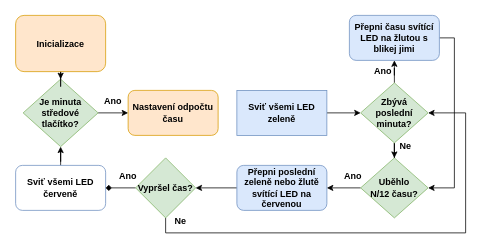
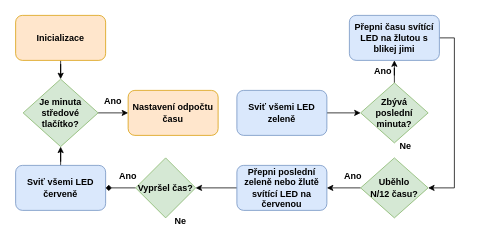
- <mxCell id="28" value="Inicializace" style="rounded=1;whiteSpace=wrap;html=1;fillColor=#ffe6cc;strokeColor=#d79b00;fontStyle=1" parent="1" vertex="1"><mxGeometry x="20" y="20" width="120" height="75" as="geometry" /></mxCell>
+ <mxCell id="28" value="Inicializace" style="rounded=1;whiteSpace=wrap;html=1;fillColor=#ffe6cc;strokeColor=#d79b00;fontStyle=1" parent="1" vertex="1"><mxGeometry x="20" y="20" width="120" height="60" as="geometry" /></mxCell>
- <mxCell id="3" value="Sviť všemi LED zeleně" style="whiteSpace=wrap;html=1;fillColor=#dae8fc;strokeColor=#6c8ebf;fontStyle=1;rounded=0;" parent="1" vertex="1"><mxGeometry x="315" y="120" width="120" height="60" as="geometry" /></mxCell>
+ <mxCell id="3" value="Sviť všemi LED zeleně" style="rounded=1;whiteSpace=wrap;html=1;fillColor=#dae8fc;strokeColor=#6c8ebf;fontStyle=1" parent="1" vertex="1"><mxGeometry x="315" y="120" width="120" height="60" as="geometry" /></mxCell>
- <mxCell id="9" style="edgeStyle=orthogonalEdgeStyle;rounded=0;orthogonalLoop=1;jettySize=auto;html=1;entryX=0.5;entryY=0;entryDx=0;entryDy=0;fontStyle=1" parent="1" source="10" target="7" edge="1"><mxGeometry relative="1" as="geometry" /></mxCell>
- <mxCell id="19" style="edgeStyle=orthogonalEdgeStyle;rounded=0;orthogonalLoop=1;jettySize=auto;html=1;entryX=1;entryY=0.5;entryDx=0;entryDy=0;fontStyle=1" parent="1" source="20" target="10" edge="1"><mxGeometry relative="1" as="geometry"><Array as="points"><mxPoint x="220" y="310" /><mxPoint x="620" y="310" /><mxPoint x="620" y="150" /></Array></mxGeometry></mxCell>
- <mxCell id="16" value="Sviť všemi LED červeně" style="rounded=1;whiteSpace=wrap;html=1;fillColor=#ffffff;strokeColor=#6c8ebf;fontStyle=1;" parent="1" vertex="1"><mxGeometry x="20" y="220" width="120" height="60" as="geometry" /></mxCell>
+ <mxCell id="16" value="Sviť všemi LED červeně" style="rounded=1;whiteSpace=wrap;html=1;fillColor=#dae8fc;strokeColor=#6c8ebf;fontStyle=1" parent="1" vertex="1"><mxGeometry x="20" y="220" width="120" height="60" as="geometry" /></mxCell>
